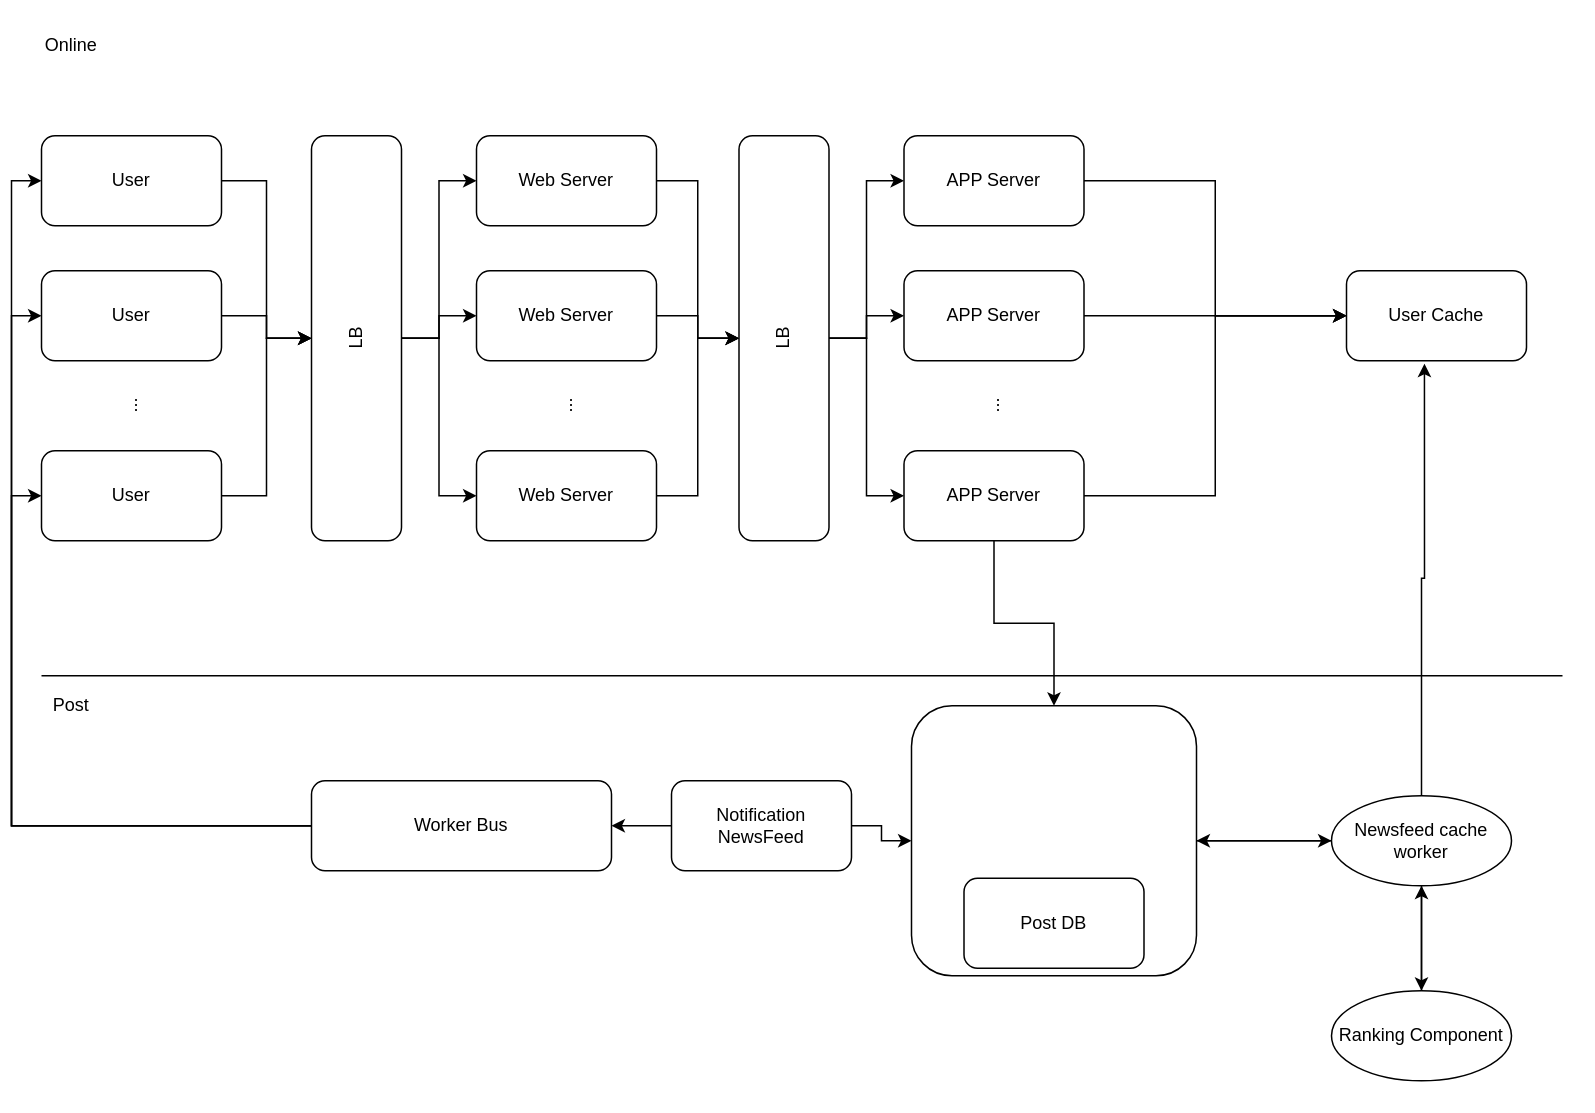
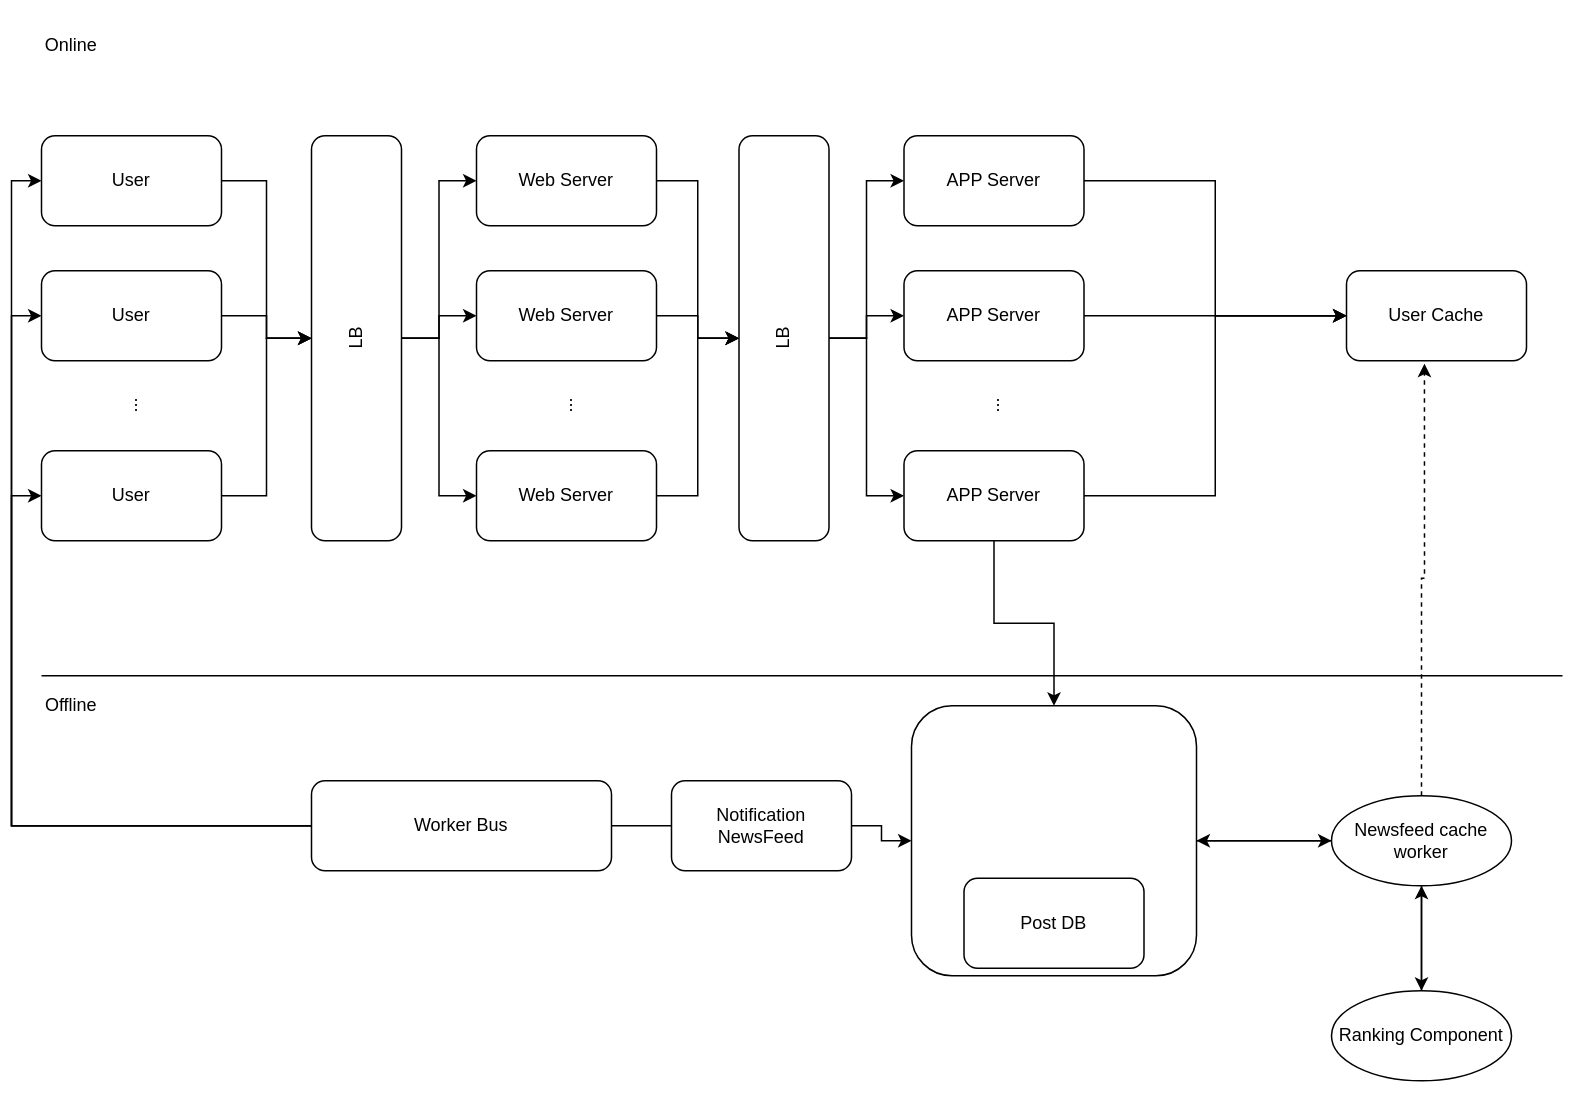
- <mxCell id="39" style="edgeStyle=orthogonalEdgeStyle;rounded=0;orthogonalLoop=1;jettySize=auto;html=1;entryX=0.433;entryY=1.033;entryDx=0;entryDy=0;entryPerimeter=0;" parent="1" source="41" target="34" edge="1"><mxGeometry relative="1" as="geometry" /></mxCell>
+ <mxCell id="39" style="edgeStyle=orthogonalEdgeStyle;rounded=0;orthogonalLoop=1;jettySize=auto;html=1;entryX=0.433;entryY=1.033;entryDx=0;entryDy=0;entryPerimeter=0;dashed=1;" parent="1" source="41" target="34" edge="1"><mxGeometry relative="1" as="geometry" /></mxCell>
- <mxCell id="37" value="Post" style="text;html=1;strokeColor=none;fillColor=none;align=center;verticalAlign=middle;whiteSpace=wrap;rounded=0;" parent="1" vertex="1"><mxGeometry x="20" y="460" width="40" height="20" as="geometry" /></mxCell>
+ <mxCell id="37" value="Offline" style="text;html=1;strokeColor=none;fillColor=none;align=center;verticalAlign=middle;whiteSpace=wrap;rounded=0;" parent="1" vertex="1"><mxGeometry x="20" y="460" width="40" height="20" as="geometry" /></mxCell>
- <mxCell id="50" value="" style="edgeStyle=orthogonalEdgeStyle;rounded=0;orthogonalLoop=1;jettySize=auto;html=1;" parent="1" source="51" target="48" edge="1"><mxGeometry relative="1" as="geometry" /></mxCell>
+ <mxCell id="50" value="" style="edgeStyle=orthogonalEdgeStyle;rounded=0;orthogonalLoop=1;jettySize=auto;html=1;endArrow=none;" parent="1" source="51" target="48" edge="1"><mxGeometry relative="1" as="geometry" /></mxCell>
